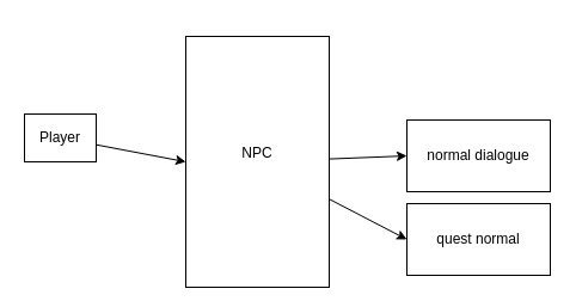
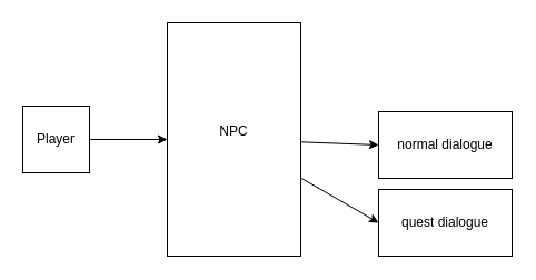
- <mxCell id="3" value="Player" style="whiteSpace=wrap;html=1;" vertex="1" parent="1"><mxGeometry x="20" y="95" width="60" height="40" as="geometry" /></mxCell>
+ <mxCell id="3" value="Player" style="whiteSpace=wrap;html=1;" vertex="1" parent="1"><mxGeometry x="20" y="95" width="60" height="60" as="geometry" /></mxCell>
- <mxCell id="6" value="NPC&lt;div&gt;&lt;br&gt;&lt;/div&gt;" style="whiteSpace=wrap;html=1;" vertex="1" parent="1"><mxGeometry x="155" y="30" width="120" height="210" as="geometry" /></mxCell>
+ <mxCell id="6" value="NPC&lt;div&gt;&lt;br&gt;&lt;/div&gt;" style="whiteSpace=wrap;html=1;" vertex="1" parent="1"><mxGeometry x="150" y="20" width="120" height="210" as="geometry" /></mxCell>
- <mxCell id="8" value="quest normal" style="whiteSpace=wrap;html=1;" vertex="1" parent="1"><mxGeometry x="340" y="170" width="120" height="60" as="geometry" /></mxCell>
+ <mxCell id="8" value="quest dialogue" style="whiteSpace=wrap;html=1;" vertex="1" parent="1"><mxGeometry x="340" y="170" width="120" height="60" as="geometry" /></mxCell>
